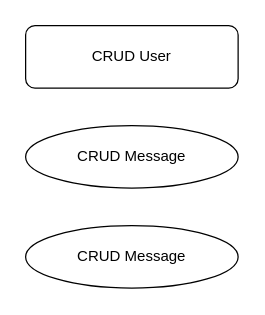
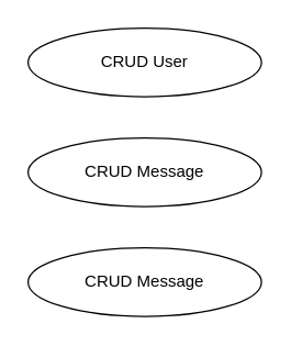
- <mxCell id="2" value="CRUD User" style="whiteSpace=wrap;html=1;rounded=1;" vertex="1" parent="1"><mxGeometry x="20" y="20" width="170" height="50" as="geometry" /></mxCell>
+ <mxCell id="2" value="CRUD User" style="ellipse;whiteSpace=wrap;html=1;" vertex="1" parent="1"><mxGeometry x="20" y="20" width="170" height="50" as="geometry" /></mxCell>
